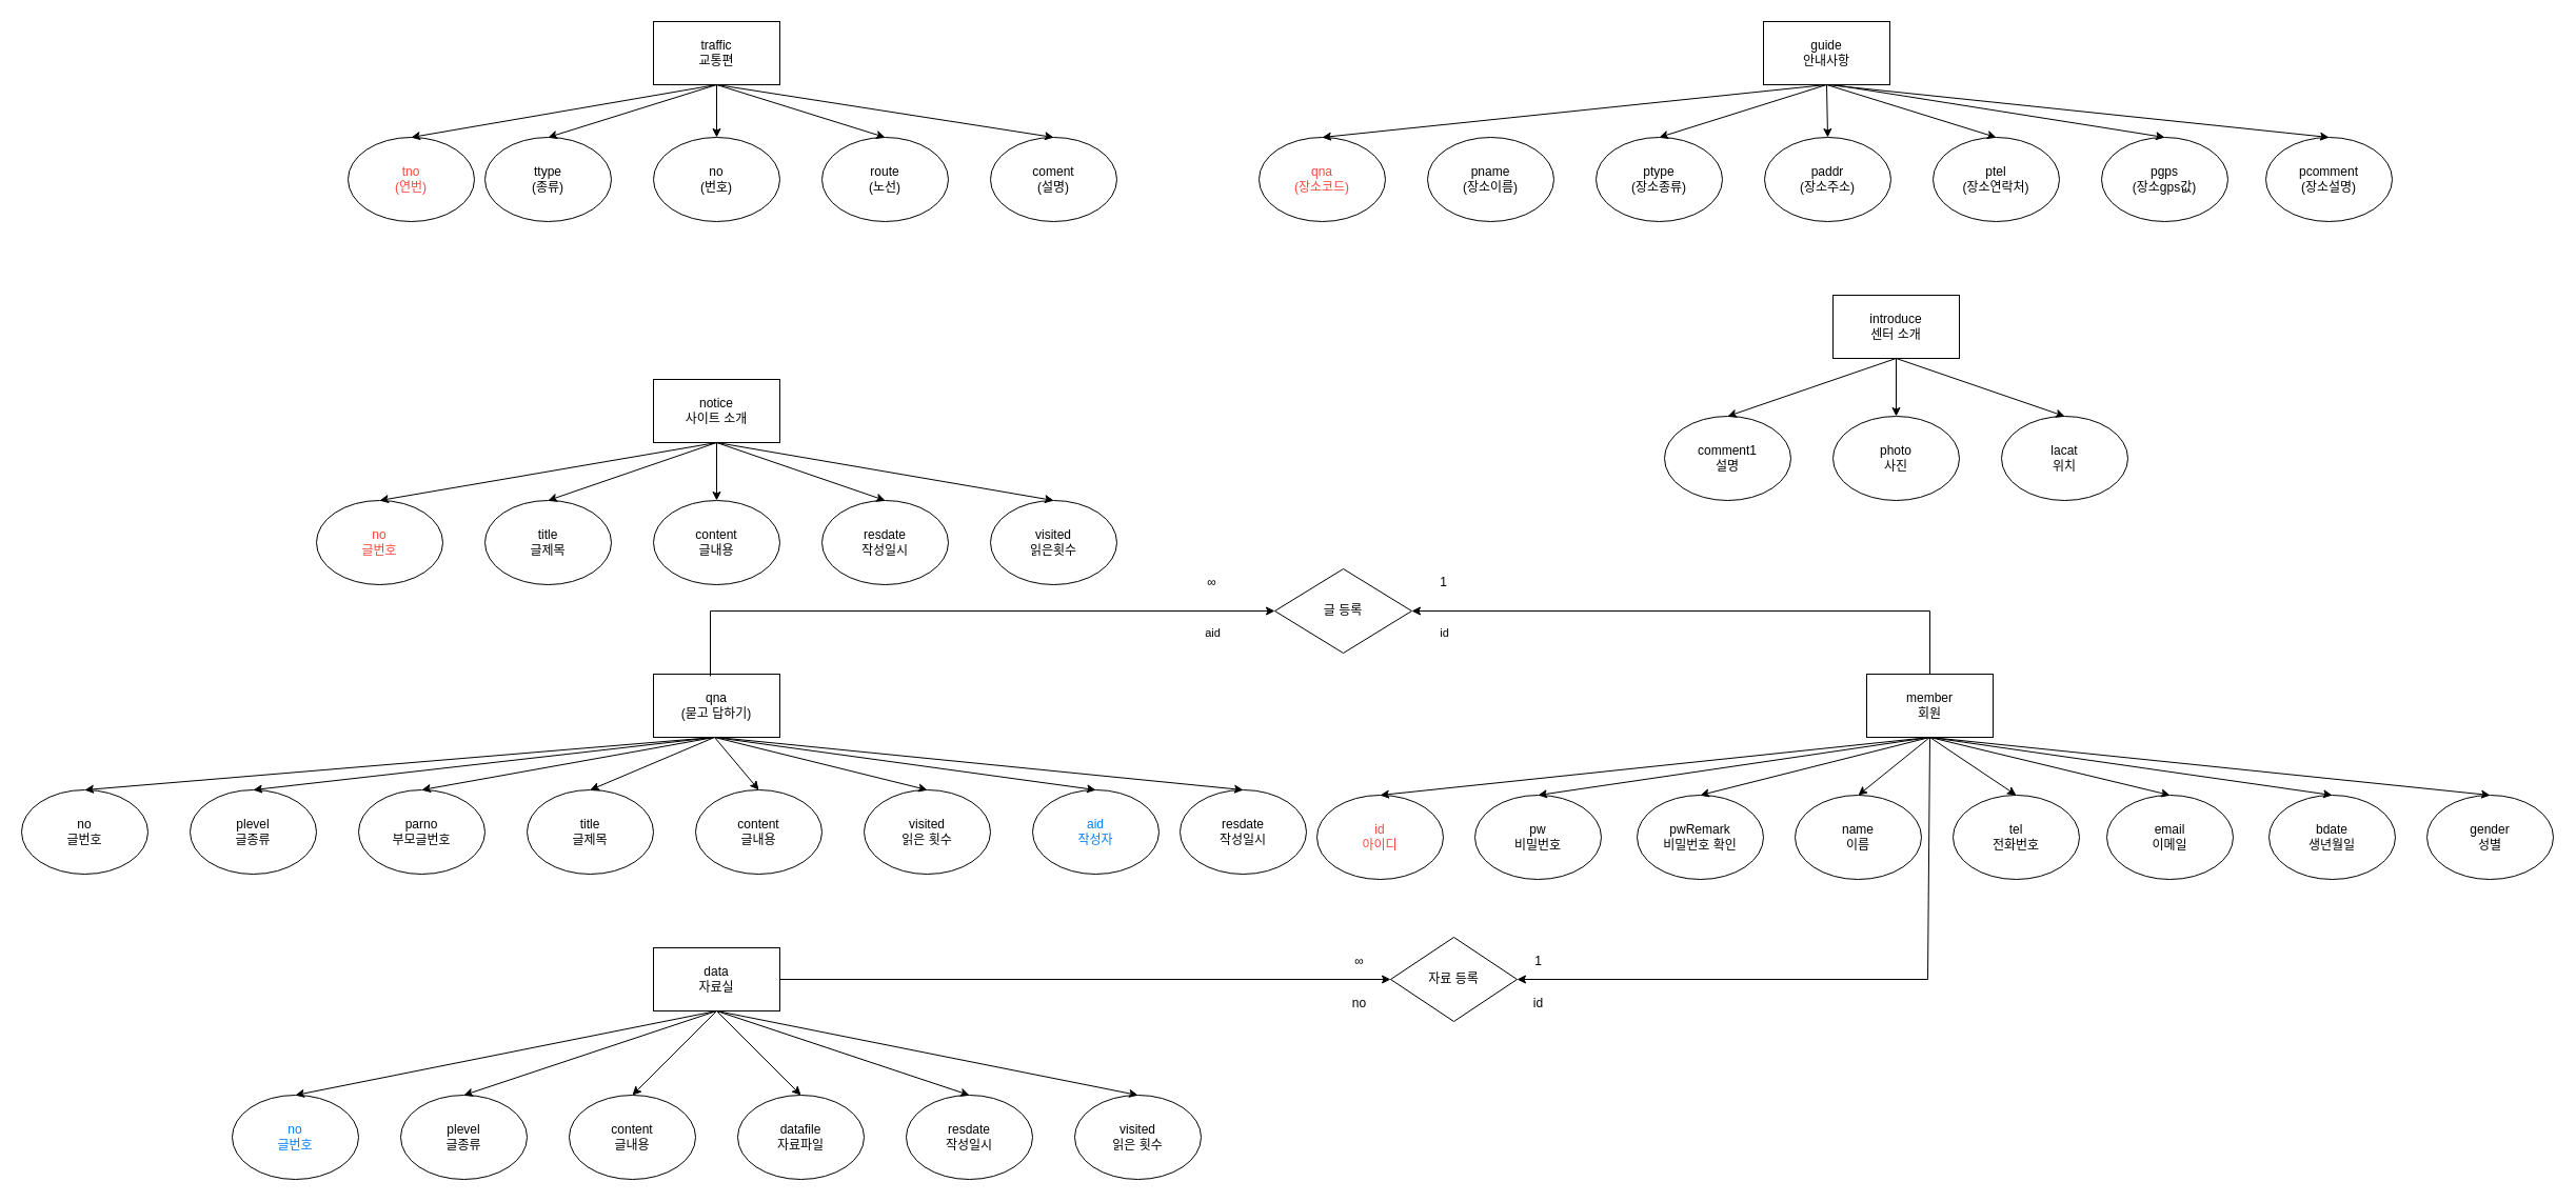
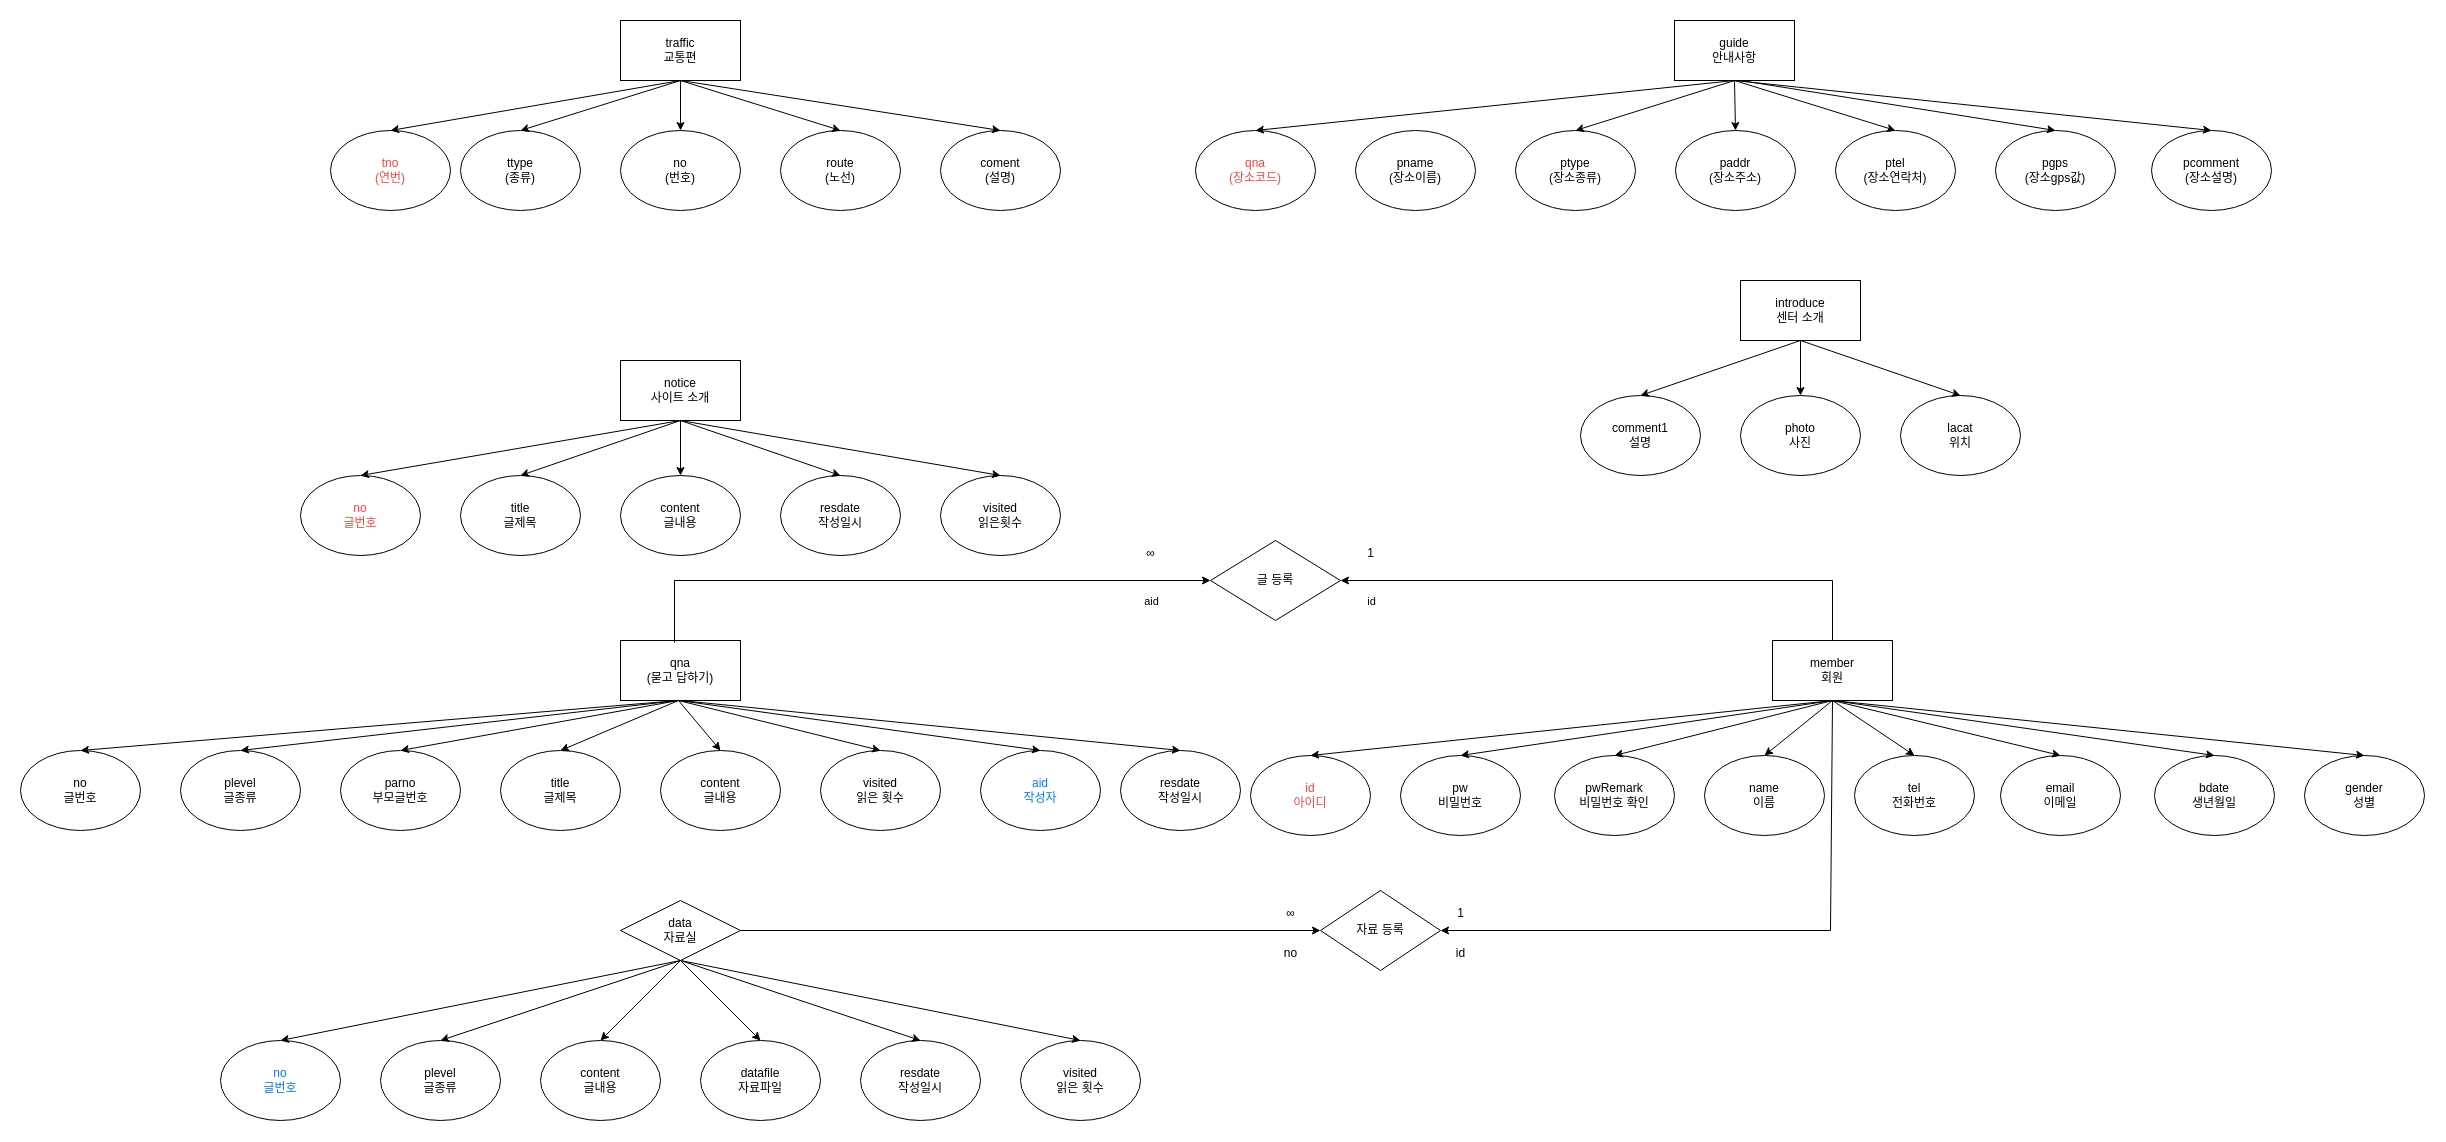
- <mxCell id="44" value="data&lt;div&gt;자료실&lt;/div&gt;" style="rounded=0;whiteSpace=wrap;html=1;" parent="1" vertex="1"><mxGeometry x="620" y="900" width="120" height="60" as="geometry" /></mxCell>
+ <mxCell id="44" value="data&lt;div&gt;자료실&lt;/div&gt;" style="rhombus;whiteSpace=wrap;html=1;" parent="1" vertex="1"><mxGeometry x="620" y="900" width="120" height="60" as="geometry" /></mxCell>
